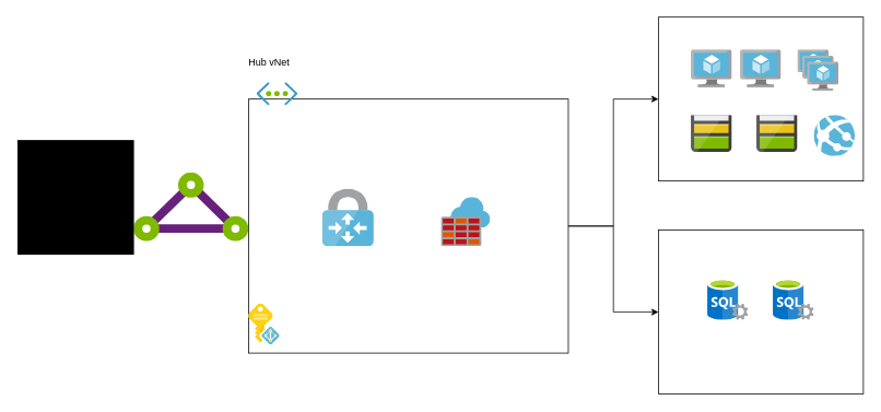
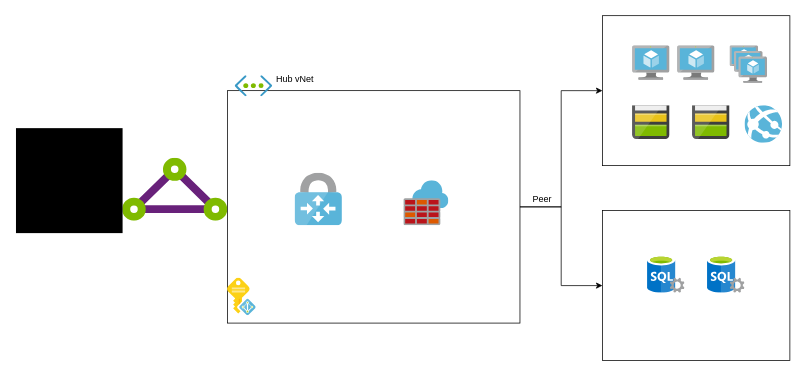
- <mxCell id="6" value="Hub vNet" style="text;strokeColor=none;align=center;fillColor=none;html=1;verticalAlign=middle;whiteSpace=wrap;rounded=0;" vertex="1" parent="1"><mxGeometry x="298" y="60" width="60" height="30" as="geometry" /></mxCell>
+ <mxCell id="6" value="Hub vNet" style="text;strokeColor=none;align=center;fillColor=none;html=1;verticalAlign=middle;whiteSpace=wrap;rounded=0;" vertex="1" parent="1"><mxGeometry x="363" y="90" width="60" height="30" as="geometry" /></mxCell>
+ <mxCell id="13" value="Peer" style="text;strokeColor=none;align=center;fillColor=none;html=1;verticalAlign=middle;whiteSpace=wrap;rounded=0;" vertex="1" parent="1"><mxGeometry x="693" y="250" width="60" height="30" as="geometry" /></mxCell>
